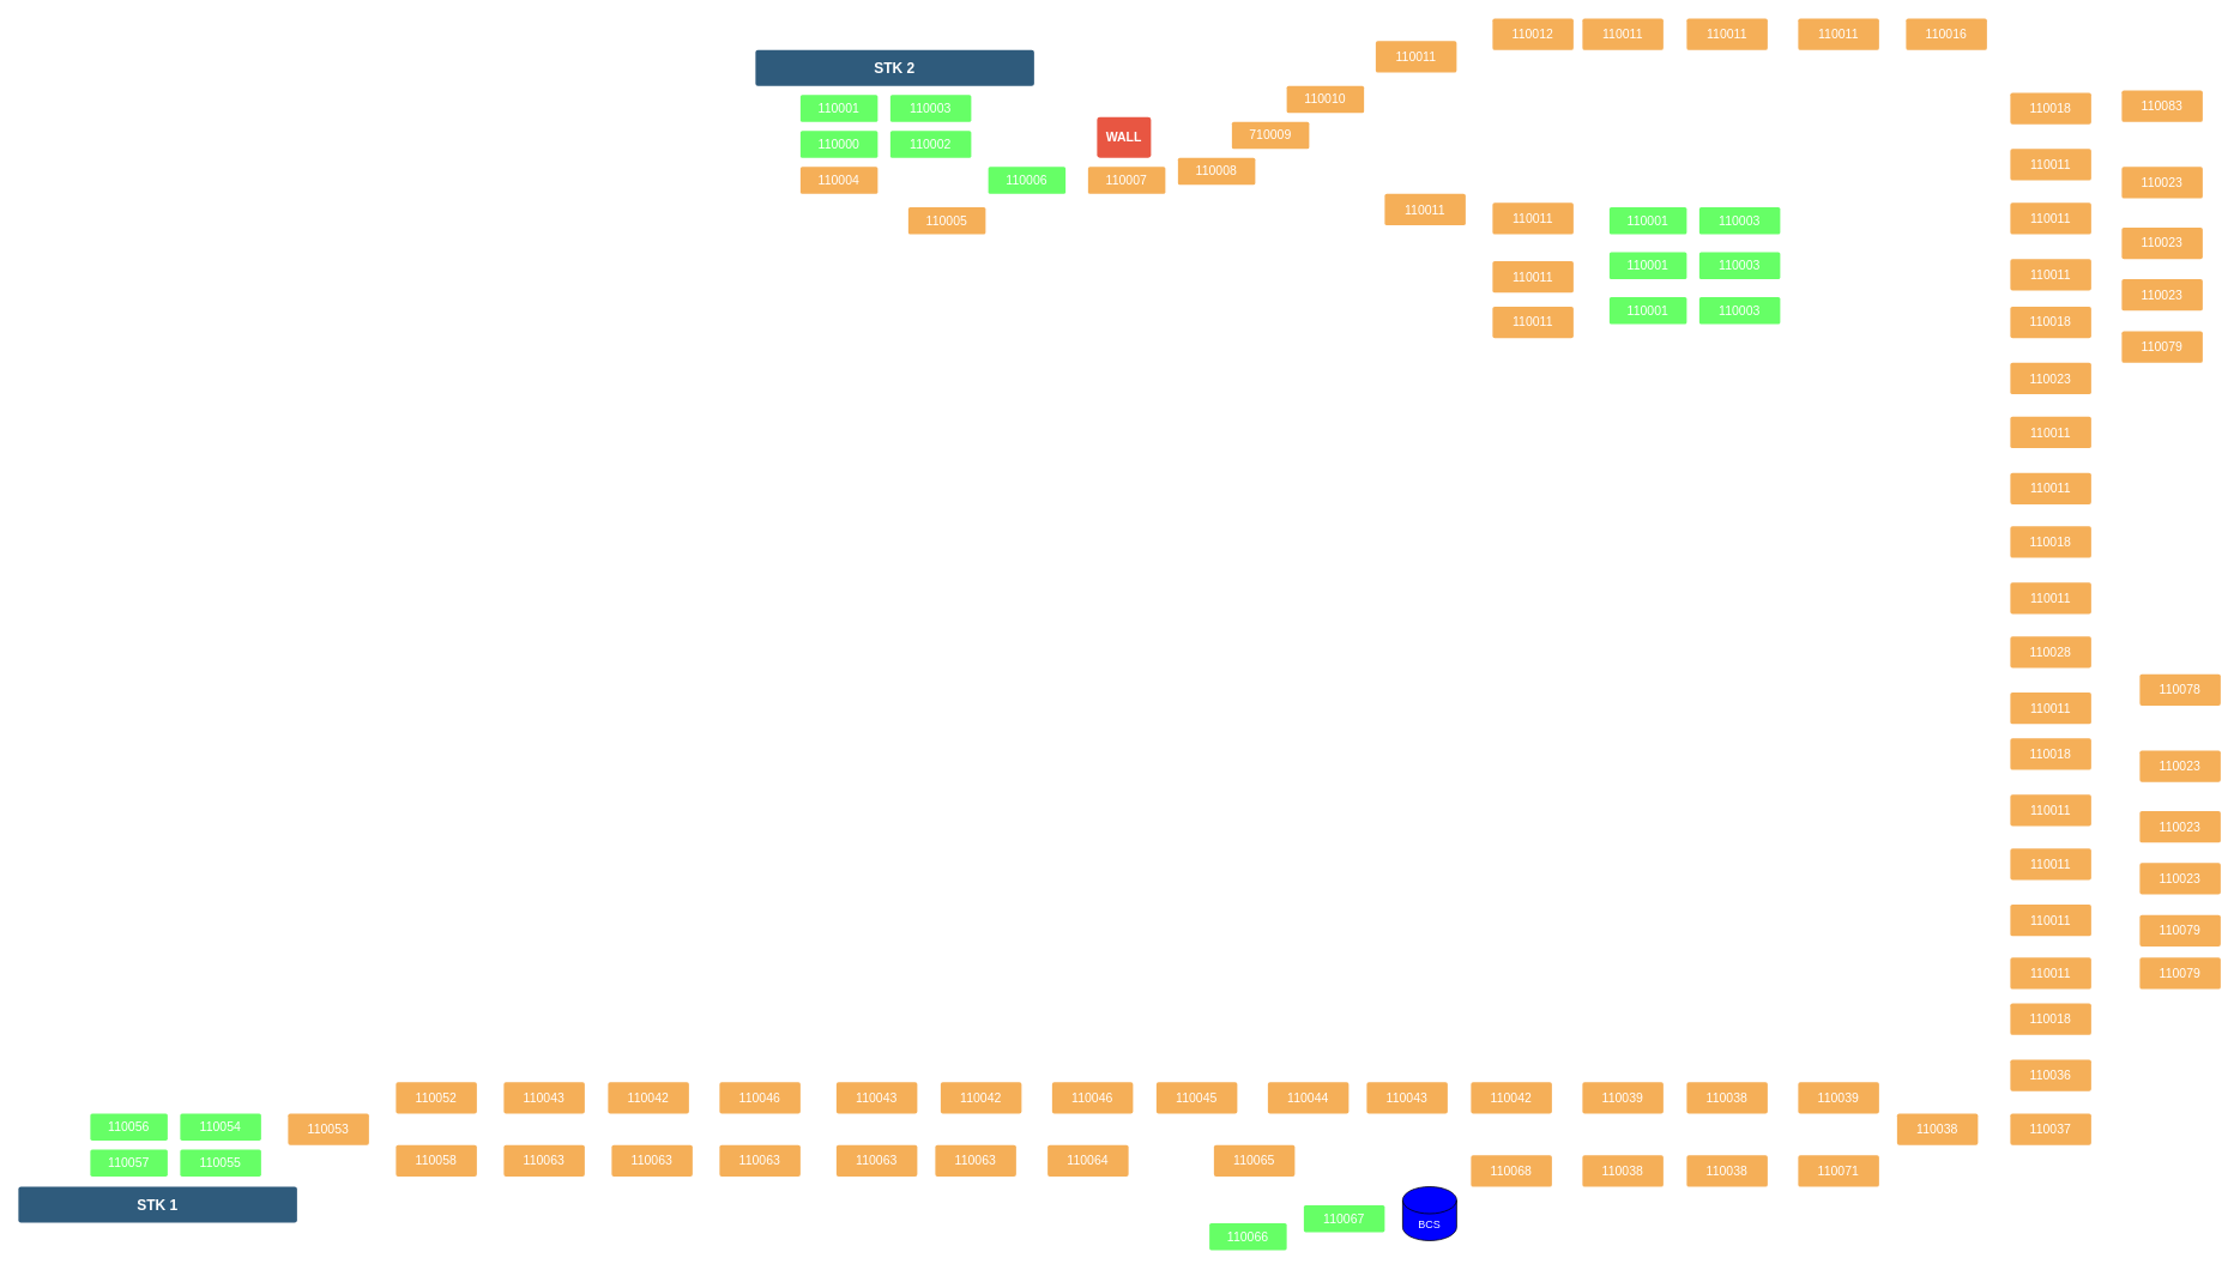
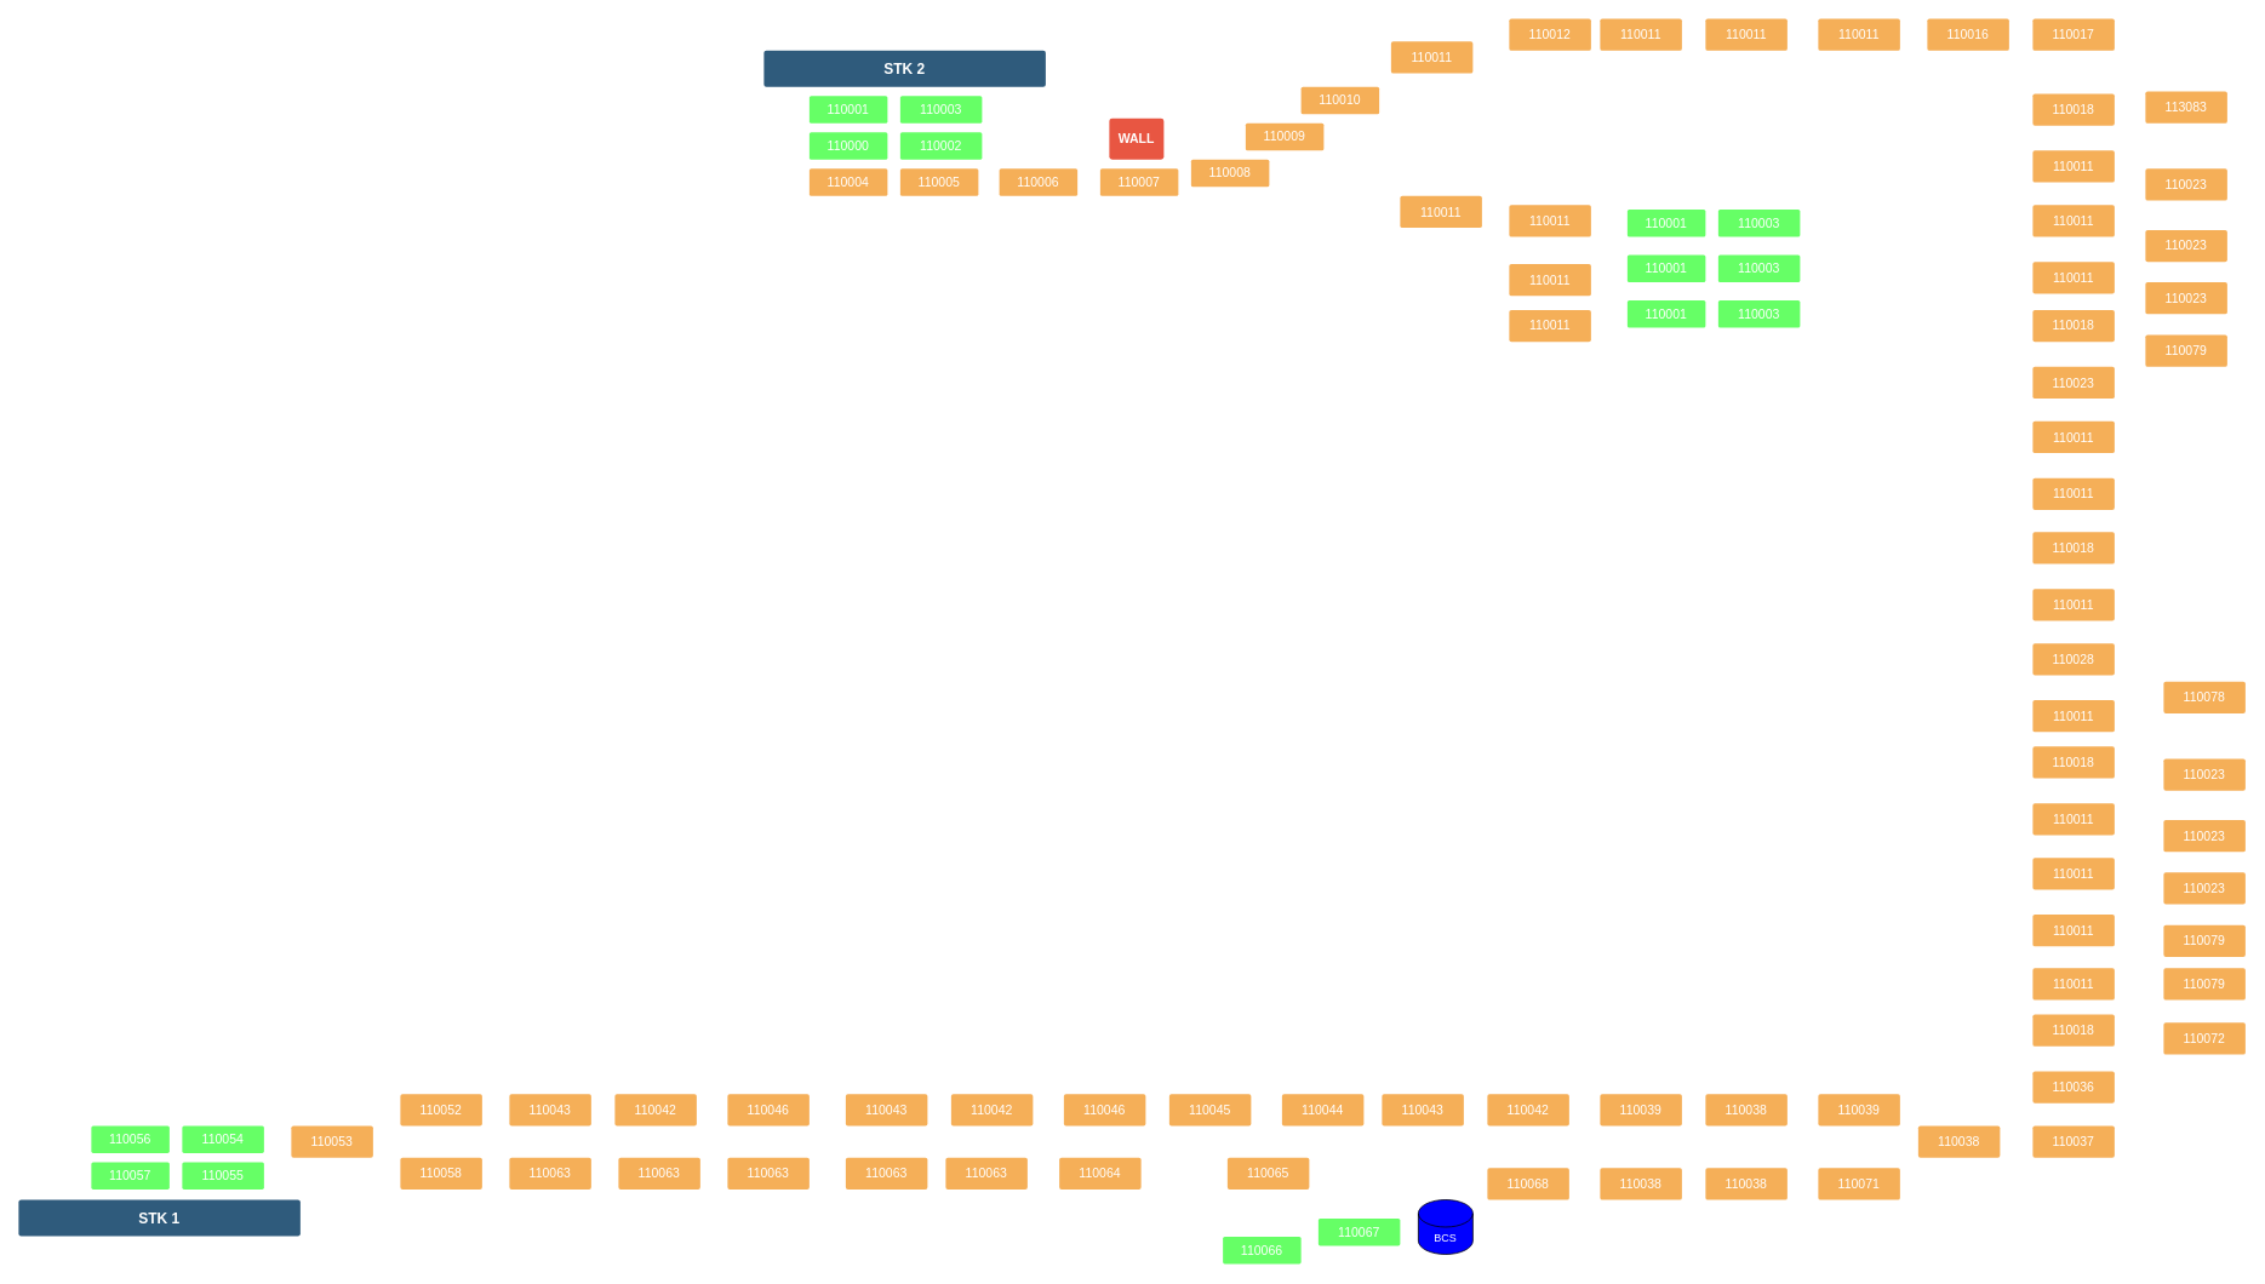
+ <mxCell id="31" value="110017" style="rounded=1;whiteSpace=wrap;html=1;shadow=0;labelBackgroundColor=none;strokeColor=none;strokeWidth=3;fillColor=#f5af58;fontFamily=Helvetica;fontSize=14;fontColor=#FFFFFF;align=center;spacing=5;arcSize=7;perimeterSpacing=2;" vertex="1" parent="1"><mxGeometry x="2236" y="20" width="90" height="35" as="geometry" /></mxCell>
- <mxCell id="33" value="110083" style="rounded=1;whiteSpace=wrap;html=1;shadow=0;labelBackgroundColor=none;strokeColor=none;strokeWidth=3;fillColor=#f5af58;fontFamily=Helvetica;fontSize=14;fontColor=#FFFFFF;align=center;spacing=5;arcSize=7;perimeterSpacing=2;" vertex="1" parent="1"><mxGeometry x="2360" y="100" width="90" height="35" as="geometry" /></mxCell>
+ <mxCell id="33" value="113083" style="rounded=1;whiteSpace=wrap;html=1;shadow=0;labelBackgroundColor=none;strokeColor=none;strokeWidth=3;fillColor=#f5af58;fontFamily=Helvetica;fontSize=14;fontColor=#FFFFFF;align=center;spacing=5;arcSize=7;perimeterSpacing=2;" vertex="1" parent="1"><mxGeometry x="2360" y="100" width="90" height="35" as="geometry" /></mxCell>
- <mxCell id="13" value="710009" style="rounded=1;whiteSpace=wrap;html=1;shadow=0;labelBackgroundColor=none;strokeColor=none;strokeWidth=3;fillColor=#f5af58;fontFamily=Helvetica;fontSize=14;fontColor=#FFFFFF;align=center;spacing=5;arcSize=7;perimeterSpacing=2;" vertex="1" parent="1"><mxGeometry x="1370" y="135" width="86" height="30" as="geometry" /></mxCell>
+ <mxCell id="13" value="110009" style="rounded=1;whiteSpace=wrap;html=1;shadow=0;labelBackgroundColor=none;strokeColor=none;strokeWidth=3;fillColor=#f5af58;fontFamily=Helvetica;fontSize=14;fontColor=#FFFFFF;align=center;spacing=5;arcSize=7;perimeterSpacing=2;" vertex="1" parent="1"><mxGeometry x="1370" y="135" width="86" height="30" as="geometry" /></mxCell>
- <mxCell id="10" value="110006" style="rounded=1;whiteSpace=wrap;html=1;shadow=0;labelBackgroundColor=none;strokeColor=none;strokeWidth=3;fillColor=#66ff66;fontFamily=Helvetica;fontSize=14;fontColor=#FFFFFF;align=center;spacing=5;arcSize=7;perimeterSpacing=2;" vertex="1" parent="1"><mxGeometry x="1099" y="185" width="86" height="30" as="geometry" /></mxCell>
+ <mxCell id="10" value="110006" style="rounded=1;whiteSpace=wrap;html=1;shadow=0;labelBackgroundColor=none;strokeColor=none;strokeWidth=3;fillColor=#f5af58;fontFamily=Helvetica;fontSize=14;fontColor=#FFFFFF;align=center;spacing=5;arcSize=7;perimeterSpacing=2;" vertex="1" parent="1"><mxGeometry x="1099" y="185" width="86" height="30" as="geometry" /></mxCell>
- <mxCell id="9" value="110005" style="rounded=1;whiteSpace=wrap;html=1;shadow=0;labelBackgroundColor=none;strokeColor=none;strokeWidth=3;fillColor=#f5af58;fontFamily=Helvetica;fontSize=14;fontColor=#FFFFFF;align=center;spacing=5;arcSize=7;perimeterSpacing=2;" vertex="1" parent="1"><mxGeometry x="1010" y="230" width="86" height="30" as="geometry" /></mxCell>
+ <mxCell id="9" value="110005" style="rounded=1;whiteSpace=wrap;html=1;shadow=0;labelBackgroundColor=none;strokeColor=none;strokeWidth=3;fillColor=#f5af58;fontFamily=Helvetica;fontSize=14;fontColor=#FFFFFF;align=center;spacing=5;arcSize=7;perimeterSpacing=2;" vertex="1" parent="1"><mxGeometry x="990" y="185" width="86" height="30" as="geometry" /></mxCell>
+ <mxCell id="64" value="110072" style="rounded=1;whiteSpace=wrap;html=1;shadow=0;labelBackgroundColor=none;strokeColor=none;strokeWidth=3;fillColor=#f5af58;fontFamily=Helvetica;fontSize=14;fontColor=#FFFFFF;align=center;spacing=5;arcSize=7;perimeterSpacing=2;" vertex="1" parent="1"><mxGeometry x="2380" y="1125" width="90" height="35" as="geometry" /></mxCell>
